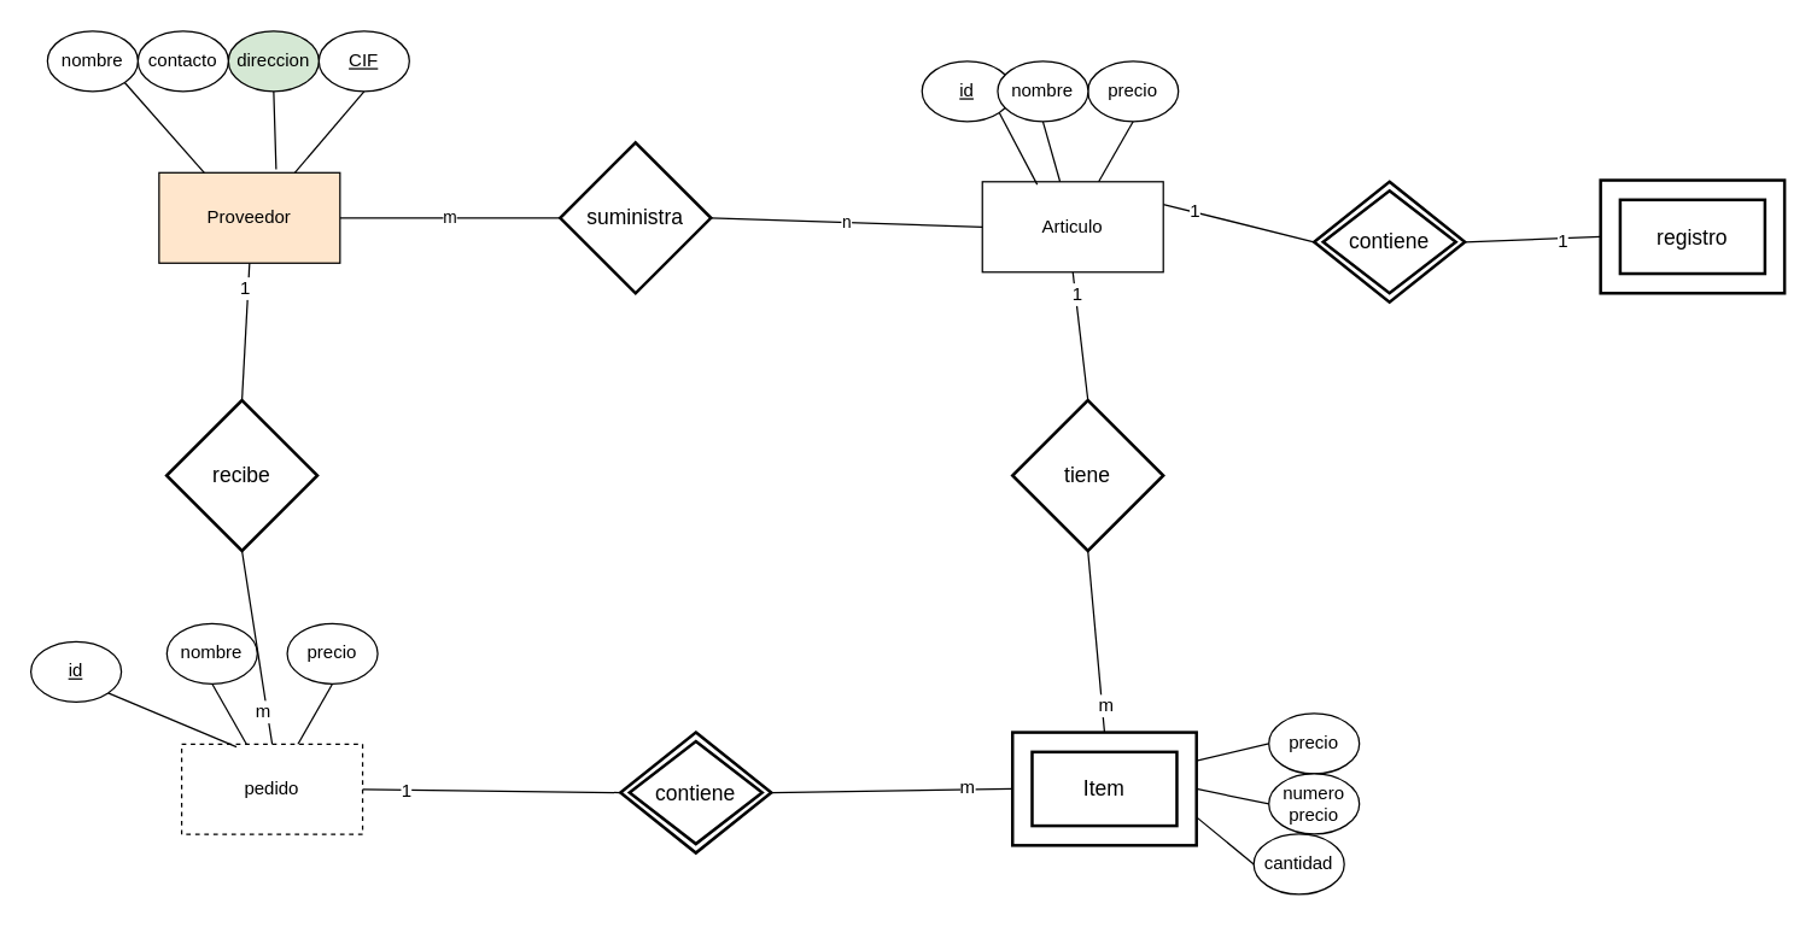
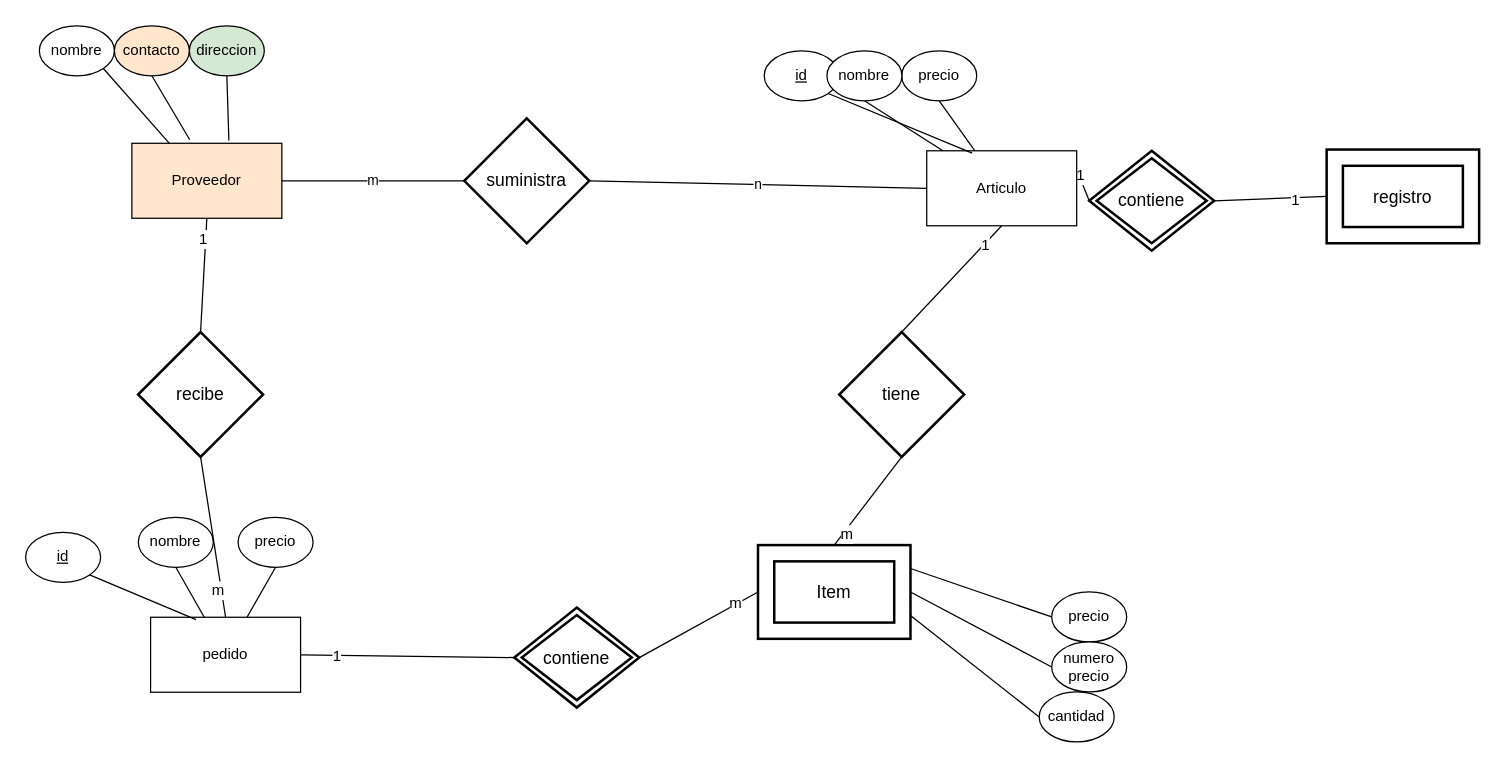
- <mxCell id="16" value="contacto" style="ellipse;whiteSpace=wrap;html=1;" vertex="1" parent="1"><mxGeometry x="91" y="20" width="60" height="40" as="geometry" /></mxCell>
+ <mxCell id="16" value="contacto" style="ellipse;whiteSpace=wrap;html=1;fillColor=#ffe6cc;" vertex="1" parent="1"><mxGeometry x="91" y="20" width="60" height="40" as="geometry" /></mxCell>
- <mxCell id="12" value="CIF" style="ellipse;whiteSpace=wrap;html=1;fontStyle=4" vertex="1" parent="1"><mxGeometry x="211" y="20" width="60" height="40" as="geometry" /></mxCell>
+ <mxCell id="15" style="edgeStyle=none;rounded=0;orthogonalLoop=1;jettySize=auto;html=1;exitX=0.5;exitY=1;exitDx=0;exitDy=0;entryX=0.386;entryY=-0.047;entryDx=0;entryDy=0;entryPerimeter=0;endArrow=none;endFill=0;" edge="1" parent="1" source="16" target="10"><mxGeometry relative="1" as="geometry" /></mxCell>
- <mxCell id="11" style="edgeStyle=none;rounded=0;orthogonalLoop=1;jettySize=auto;html=1;exitX=0.5;exitY=1;exitDx=0;exitDy=0;entryX=0.75;entryY=0;entryDx=0;entryDy=0;endArrow=none;endFill=0;" edge="1" parent="1" source="12" target="10"><mxGeometry relative="1" as="geometry" /></mxCell>
- <mxCell id="6" value="Articulo" style="rounded=0;whiteSpace=wrap;html=1;" vertex="1" parent="1"><mxGeometry x="651" y="120" width="120" height="60" as="geometry" /></mxCell>
+ <mxCell id="6" value="Articulo" style="rounded=0;whiteSpace=wrap;html=1;" vertex="1" parent="1"><mxGeometry x="741" y="120" width="120" height="60" as="geometry" /></mxCell>
- <mxCell id="35" value="Item" style="shape=ext;strokeWidth=2;margin=10;double=1;whiteSpace=wrap;html=1;align=center;fontSize=14;" vertex="1" parent="1"><mxGeometry x="671" y="485.5" width="122" height="75" as="geometry" /></mxCell>
+ <mxCell id="35" value="Item" style="shape=ext;strokeWidth=2;margin=10;double=1;whiteSpace=wrap;html=1;align=center;fontSize=14;" vertex="1" parent="1"><mxGeometry x="606" y="435.5" width="122" height="75" as="geometry" /></mxCell>
- <mxCell id="27" value="pedido" style="rounded=0;whiteSpace=wrap;html=1;dashed=1;" vertex="1" parent="1"><mxGeometry x="120" y="493.235" width="120" height="60" as="geometry" /></mxCell>
+ <mxCell id="27" value="pedido" style="rounded=0;whiteSpace=wrap;html=1;" vertex="1" parent="1"><mxGeometry x="120" y="493.235" width="120" height="60" as="geometry" /></mxCell>
